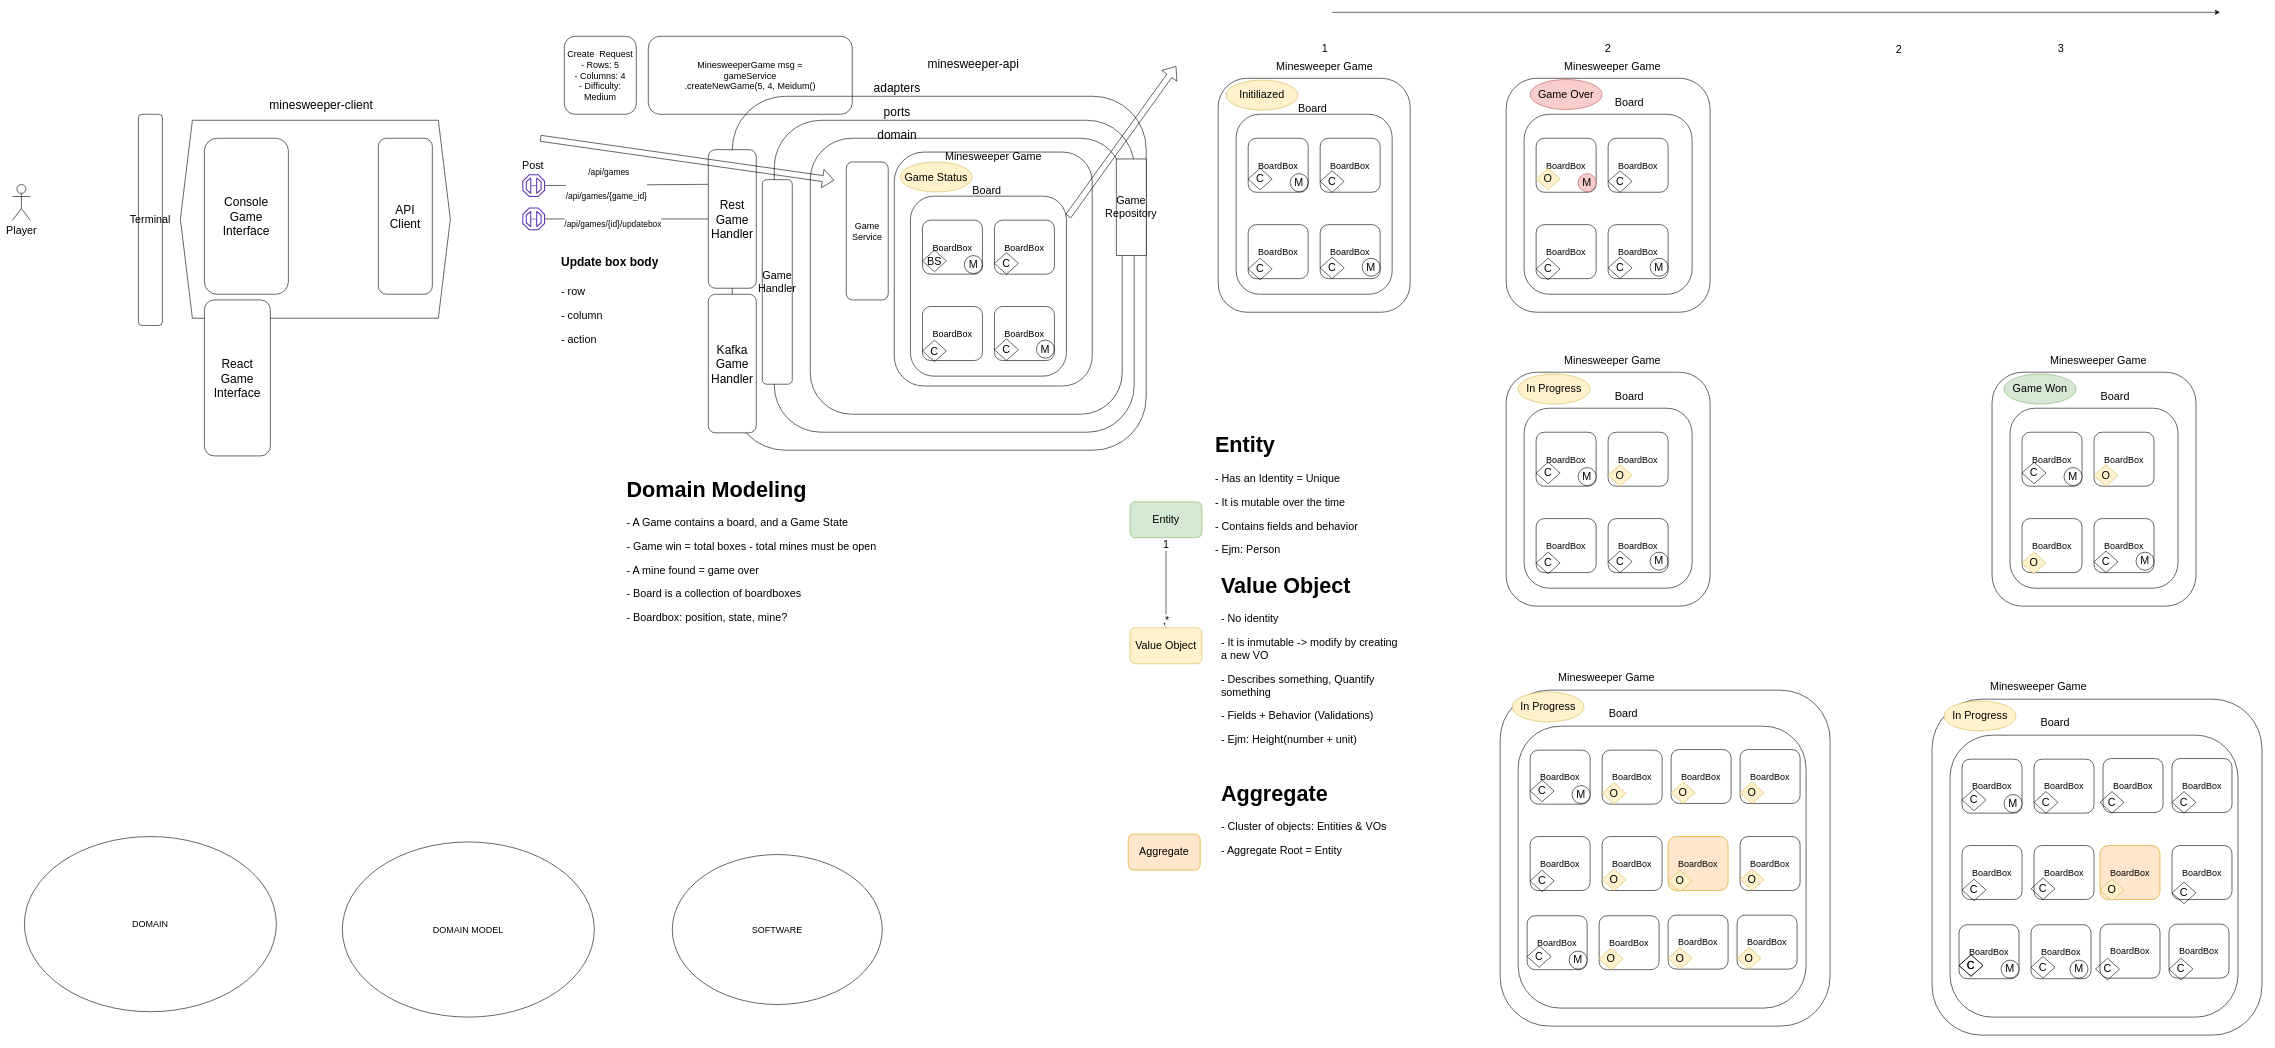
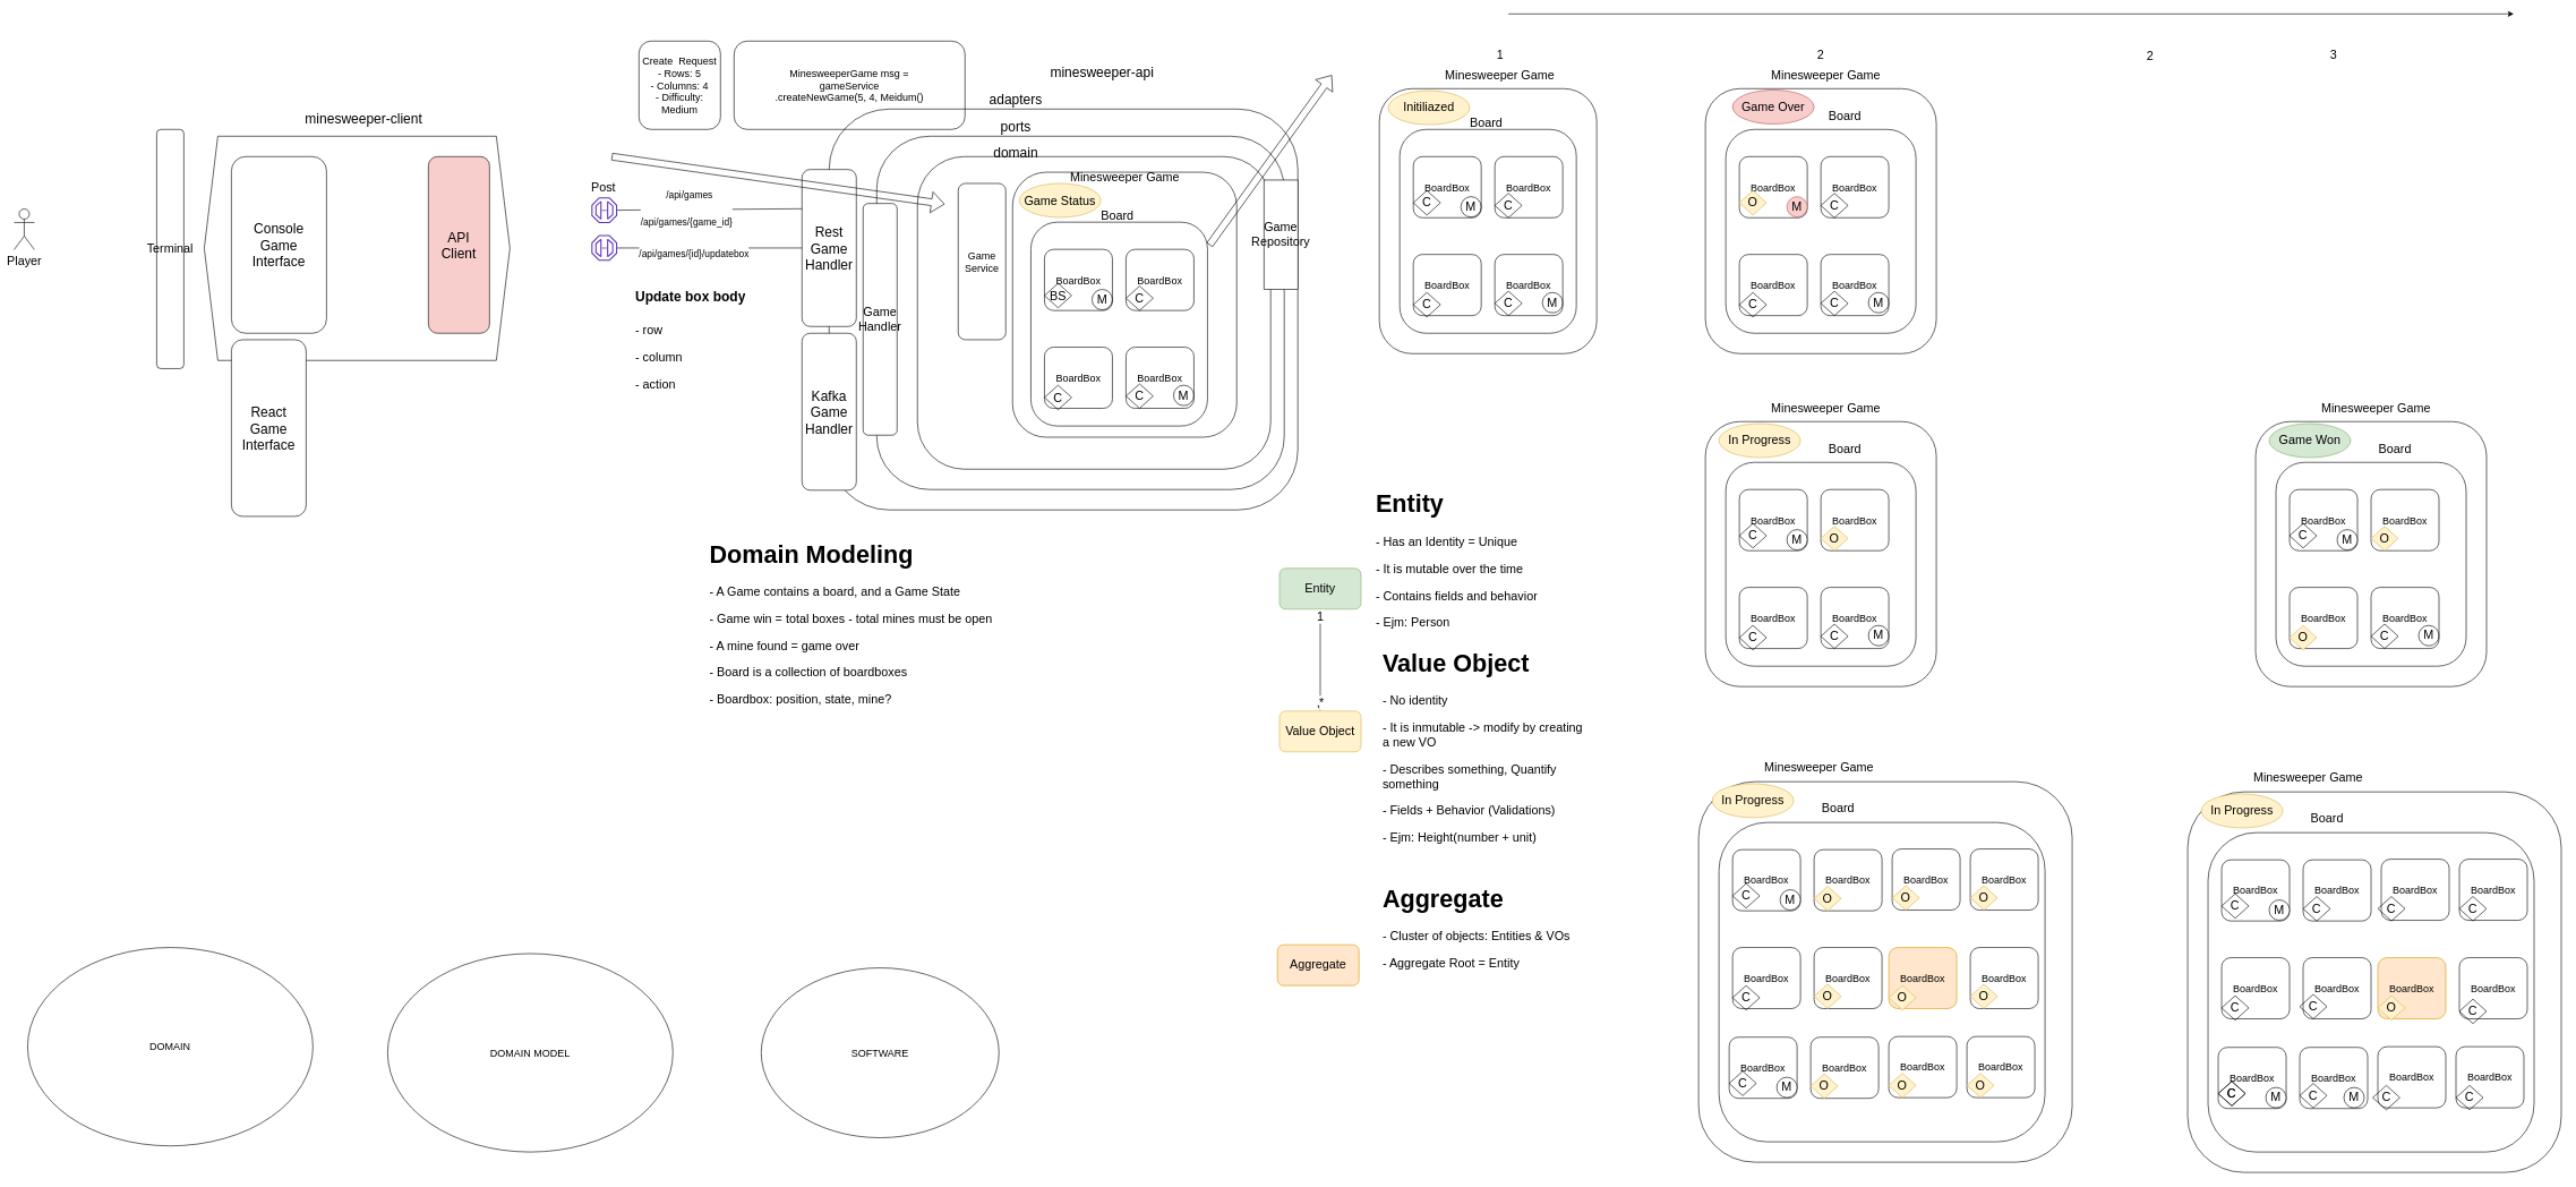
- <mxCell id="8" value="API&lt;br style=&quot;font-size: 20px;&quot;&gt;Client" style="rounded=1;whiteSpace=wrap;html=1;fontSize=20;" vertex="1" parent="1"><mxGeometry x="630" y="230" width="90" height="260" as="geometry" /></mxCell>
+ <mxCell id="8" value="API&lt;br style=&quot;font-size: 20px;&quot;&gt;Client" style="rounded=1;whiteSpace=wrap;html=1;fontSize=20;fillColor=#f8cecc;" vertex="1" parent="1"><mxGeometry x="630" y="230" width="90" height="260" as="geometry" /></mxCell>
